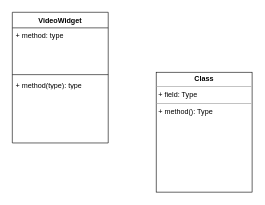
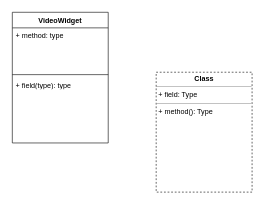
- <mxCell id="6" value="+ method(type): type" style="text;strokeColor=none;fillColor=none;align=left;verticalAlign=top;spacingLeft=4;spacingRight=4;overflow=hidden;rotatable=0;points=[[0,0.5],[1,0.5]];portConstraint=eastwest;whiteSpace=wrap;html=1;" vertex="1" parent="3"><mxGeometry y="108" width="160" height="110" as="geometry" /></mxCell>
+ <mxCell id="6" value="+ field(type): type" style="text;strokeColor=none;fillColor=none;align=left;verticalAlign=top;spacingLeft=4;spacingRight=4;overflow=hidden;rotatable=0;points=[[0,0.5],[1,0.5]];portConstraint=eastwest;whiteSpace=wrap;html=1;" vertex="1" parent="3"><mxGeometry y="108" width="160" height="110" as="geometry" /></mxCell>
- <mxCell id="2" value="&lt;p style=&quot;margin:0px;margin-top:4px;text-align:center;&quot;&gt;&lt;b&gt;Class&lt;/b&gt;&lt;/p&gt;&lt;hr size=&quot;1&quot;/&gt;&lt;p style=&quot;margin:0px;margin-left:4px;&quot;&gt;+ field: Type&lt;/p&gt;&lt;hr size=&quot;1&quot;/&gt;&lt;p style=&quot;margin:0px;margin-left:4px;&quot;&gt;+ method(): Type&lt;/p&gt;" style="verticalAlign=top;align=left;overflow=fill;fontSize=12;fontFamily=Helvetica;html=1;whiteSpace=wrap;" vertex="1" parent="1"><mxGeometry x="260" y="120" width="160" height="200" as="geometry" /></mxCell>
+ <mxCell id="2" value="&lt;p style=&quot;margin:0px;margin-top:4px;text-align:center;&quot;&gt;&lt;b&gt;Class&lt;/b&gt;&lt;/p&gt;&lt;hr size=&quot;1&quot;/&gt;&lt;p style=&quot;margin:0px;margin-left:4px;&quot;&gt;+ field: Type&lt;/p&gt;&lt;hr size=&quot;1&quot;/&gt;&lt;p style=&quot;margin:0px;margin-left:4px;&quot;&gt;+ method(): Type&lt;/p&gt;" style="verticalAlign=top;align=left;overflow=fill;fontSize=12;fontFamily=Helvetica;html=1;whiteSpace=wrap;dashed=1;" vertex="1" parent="1"><mxGeometry x="260" y="120" width="160" height="200" as="geometry" /></mxCell>
